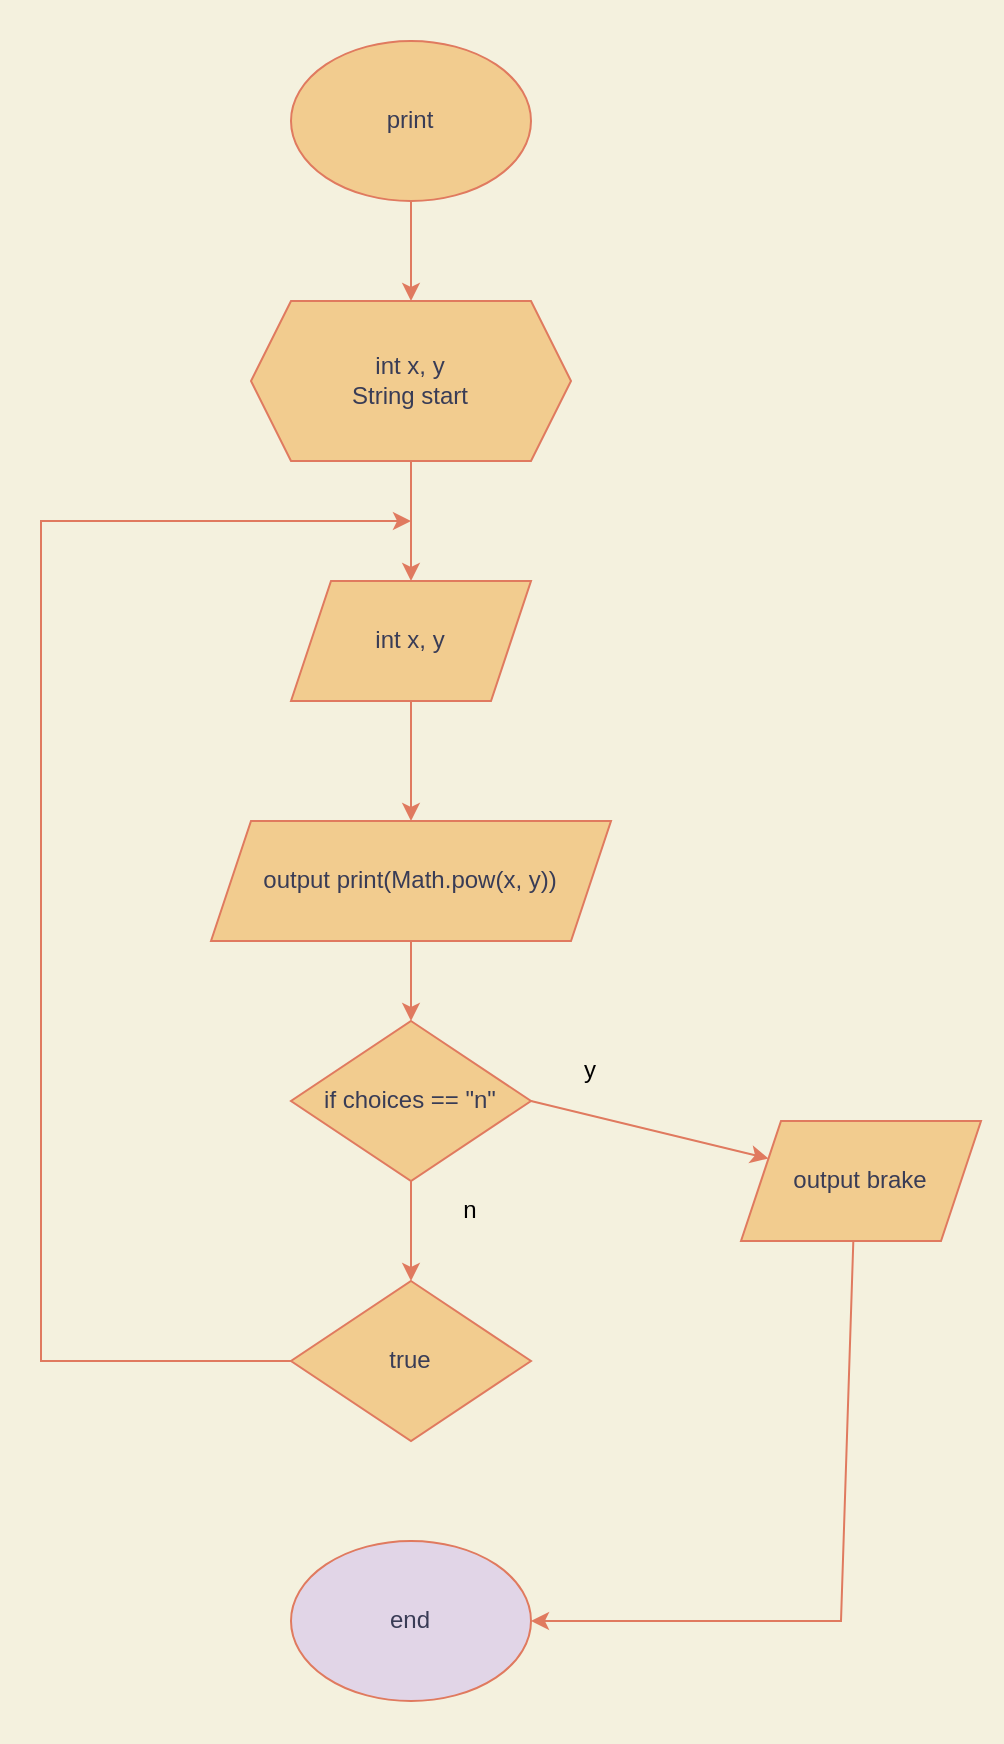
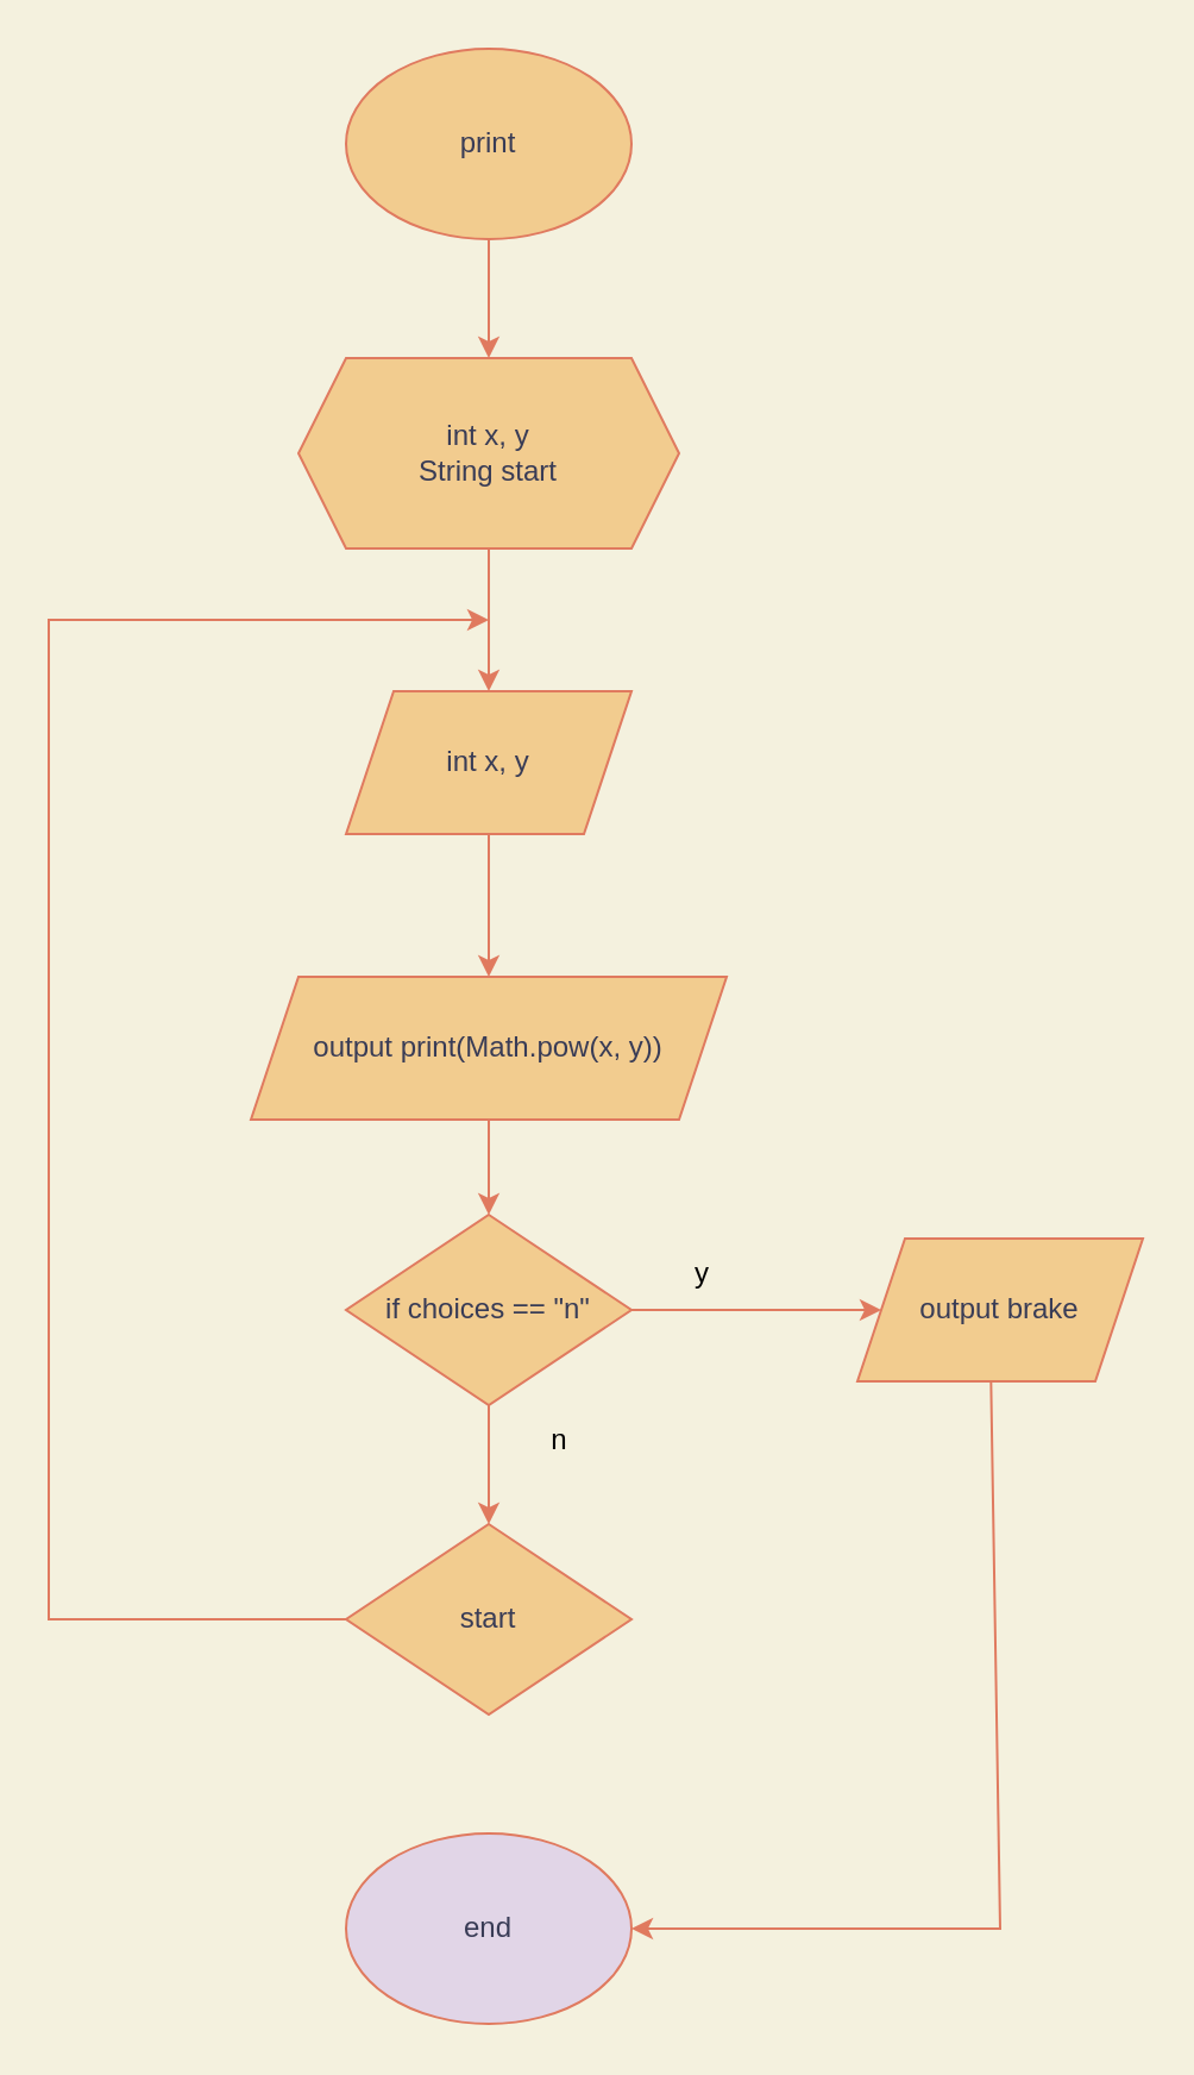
- <mxCell id="9" value="output brake" style="shape=parallelogram;perimeter=parallelogramPerimeter;whiteSpace=wrap;html=1;fixedSize=1;fillColor=#F2CC8F;strokeColor=#E07A5F;fontColor=#393C56;" parent="1" vertex="1"><mxGeometry x="370" y="560" width="120" height="60" as="geometry" /></mxCell>
+ <mxCell id="9" value="output brake" style="shape=parallelogram;perimeter=parallelogramPerimeter;whiteSpace=wrap;html=1;fixedSize=1;fillColor=#F2CC8F;strokeColor=#E07A5F;fontColor=#393C56;" parent="1" vertex="1"><mxGeometry x="360" y="520" width="120" height="60" as="geometry" /></mxCell>
- <mxCell id="8" value="true" style="rhombus;whiteSpace=wrap;html=1;fillColor=#F2CC8F;strokeColor=#E07A5F;fontColor=#393C56;" parent="1" vertex="1"><mxGeometry x="145" y="640" width="120" height="80" as="geometry" /></mxCell>
+ <mxCell id="8" value="start" style="rhombus;whiteSpace=wrap;html=1;fillColor=#F2CC8F;strokeColor=#E07A5F;fontColor=#393C56;" parent="1" vertex="1"><mxGeometry x="145" y="640" width="120" height="80" as="geometry" /></mxCell>
